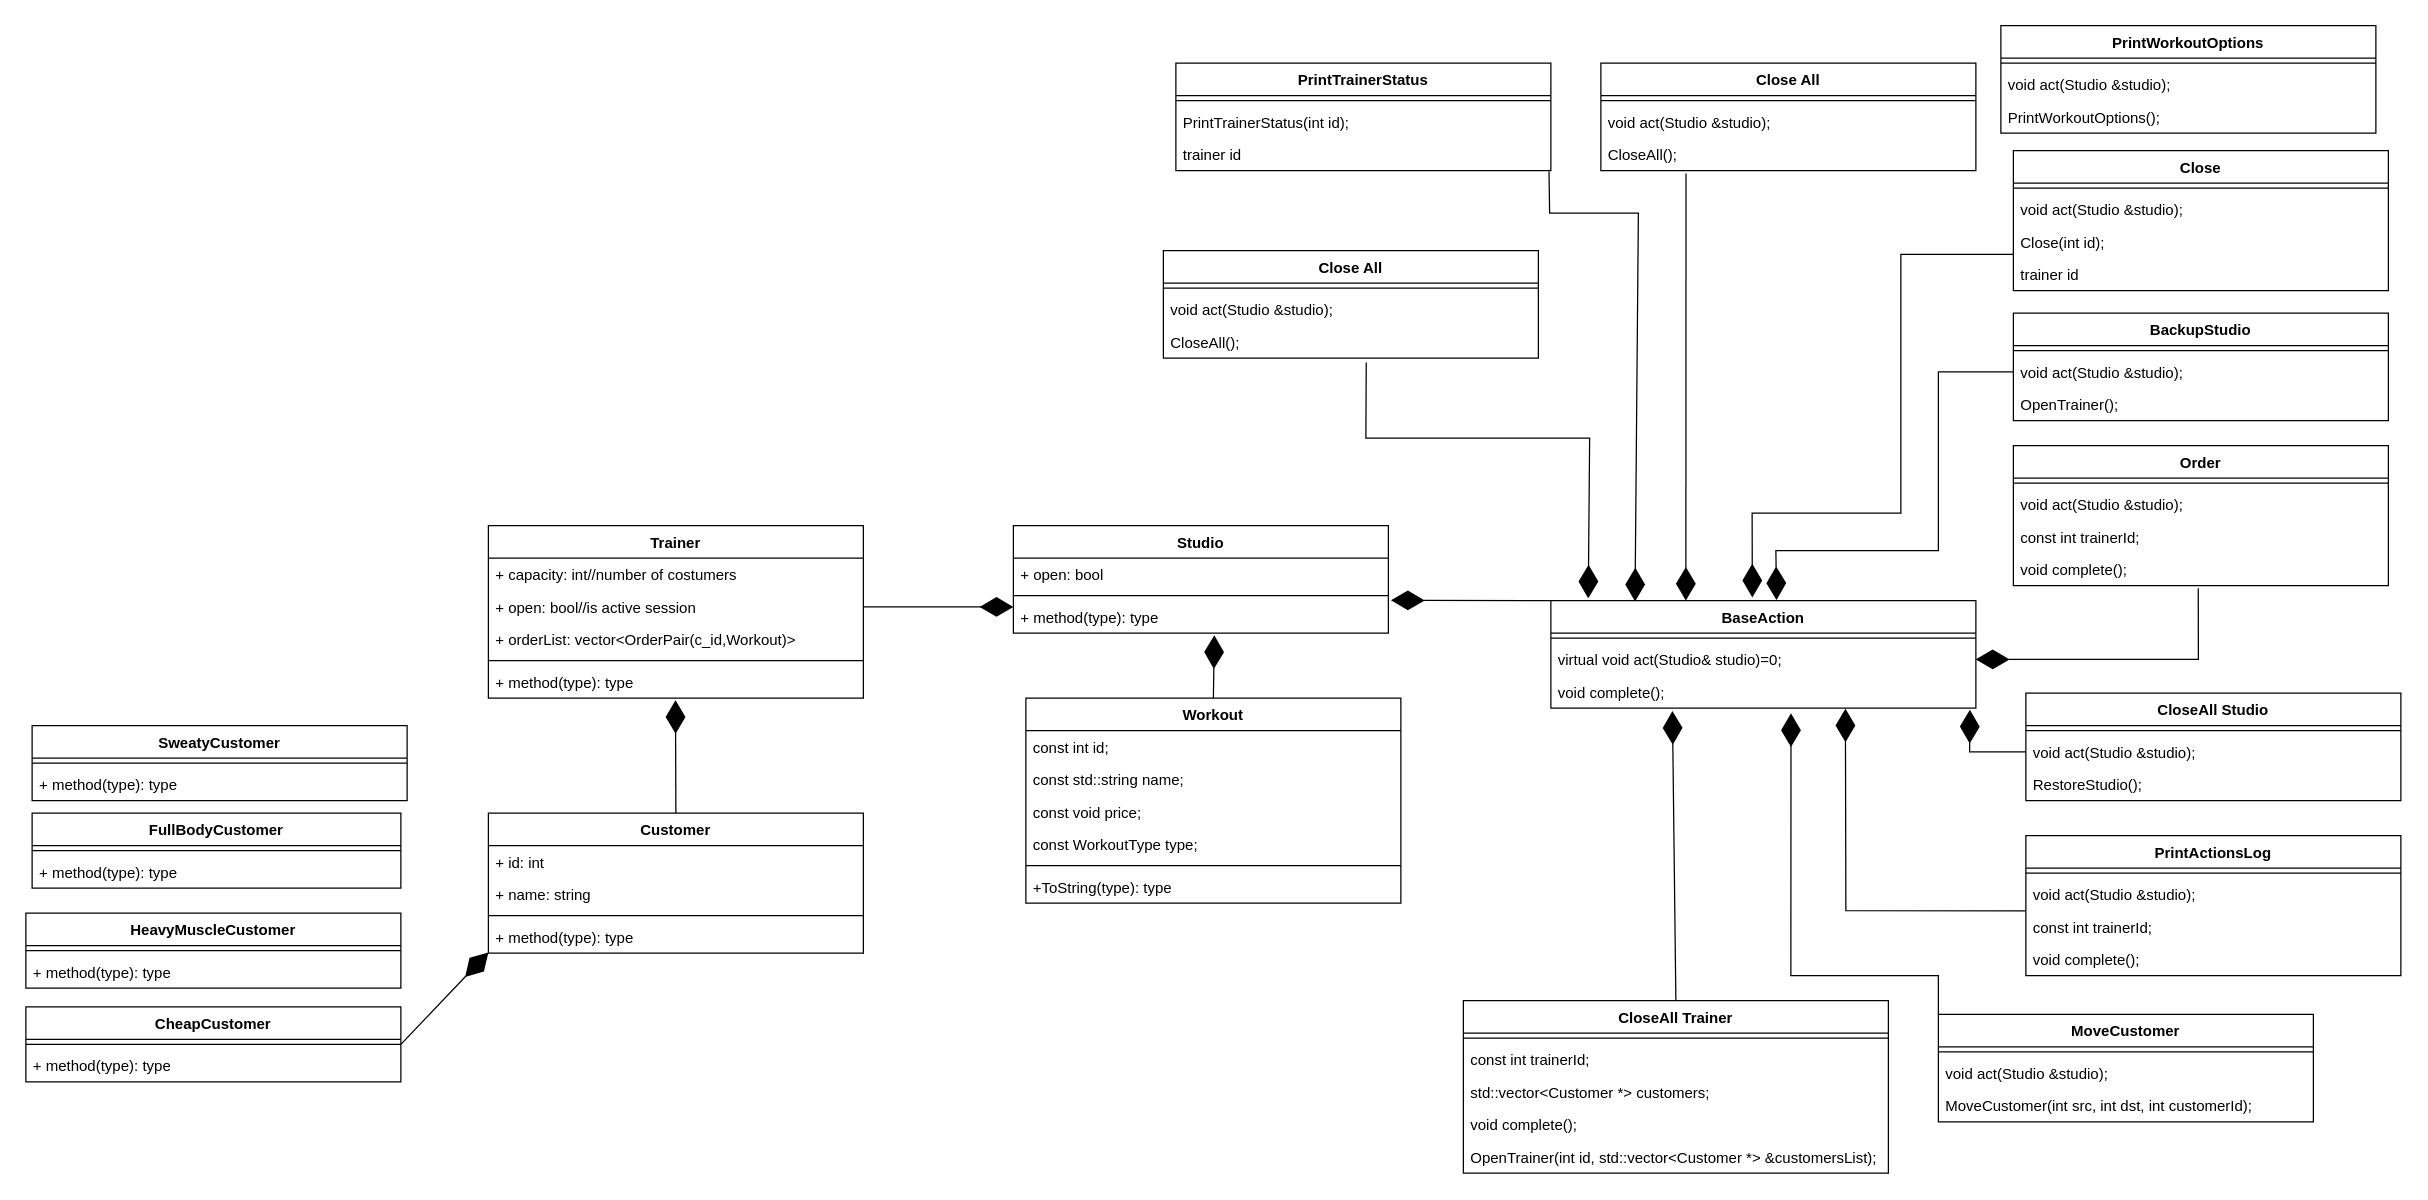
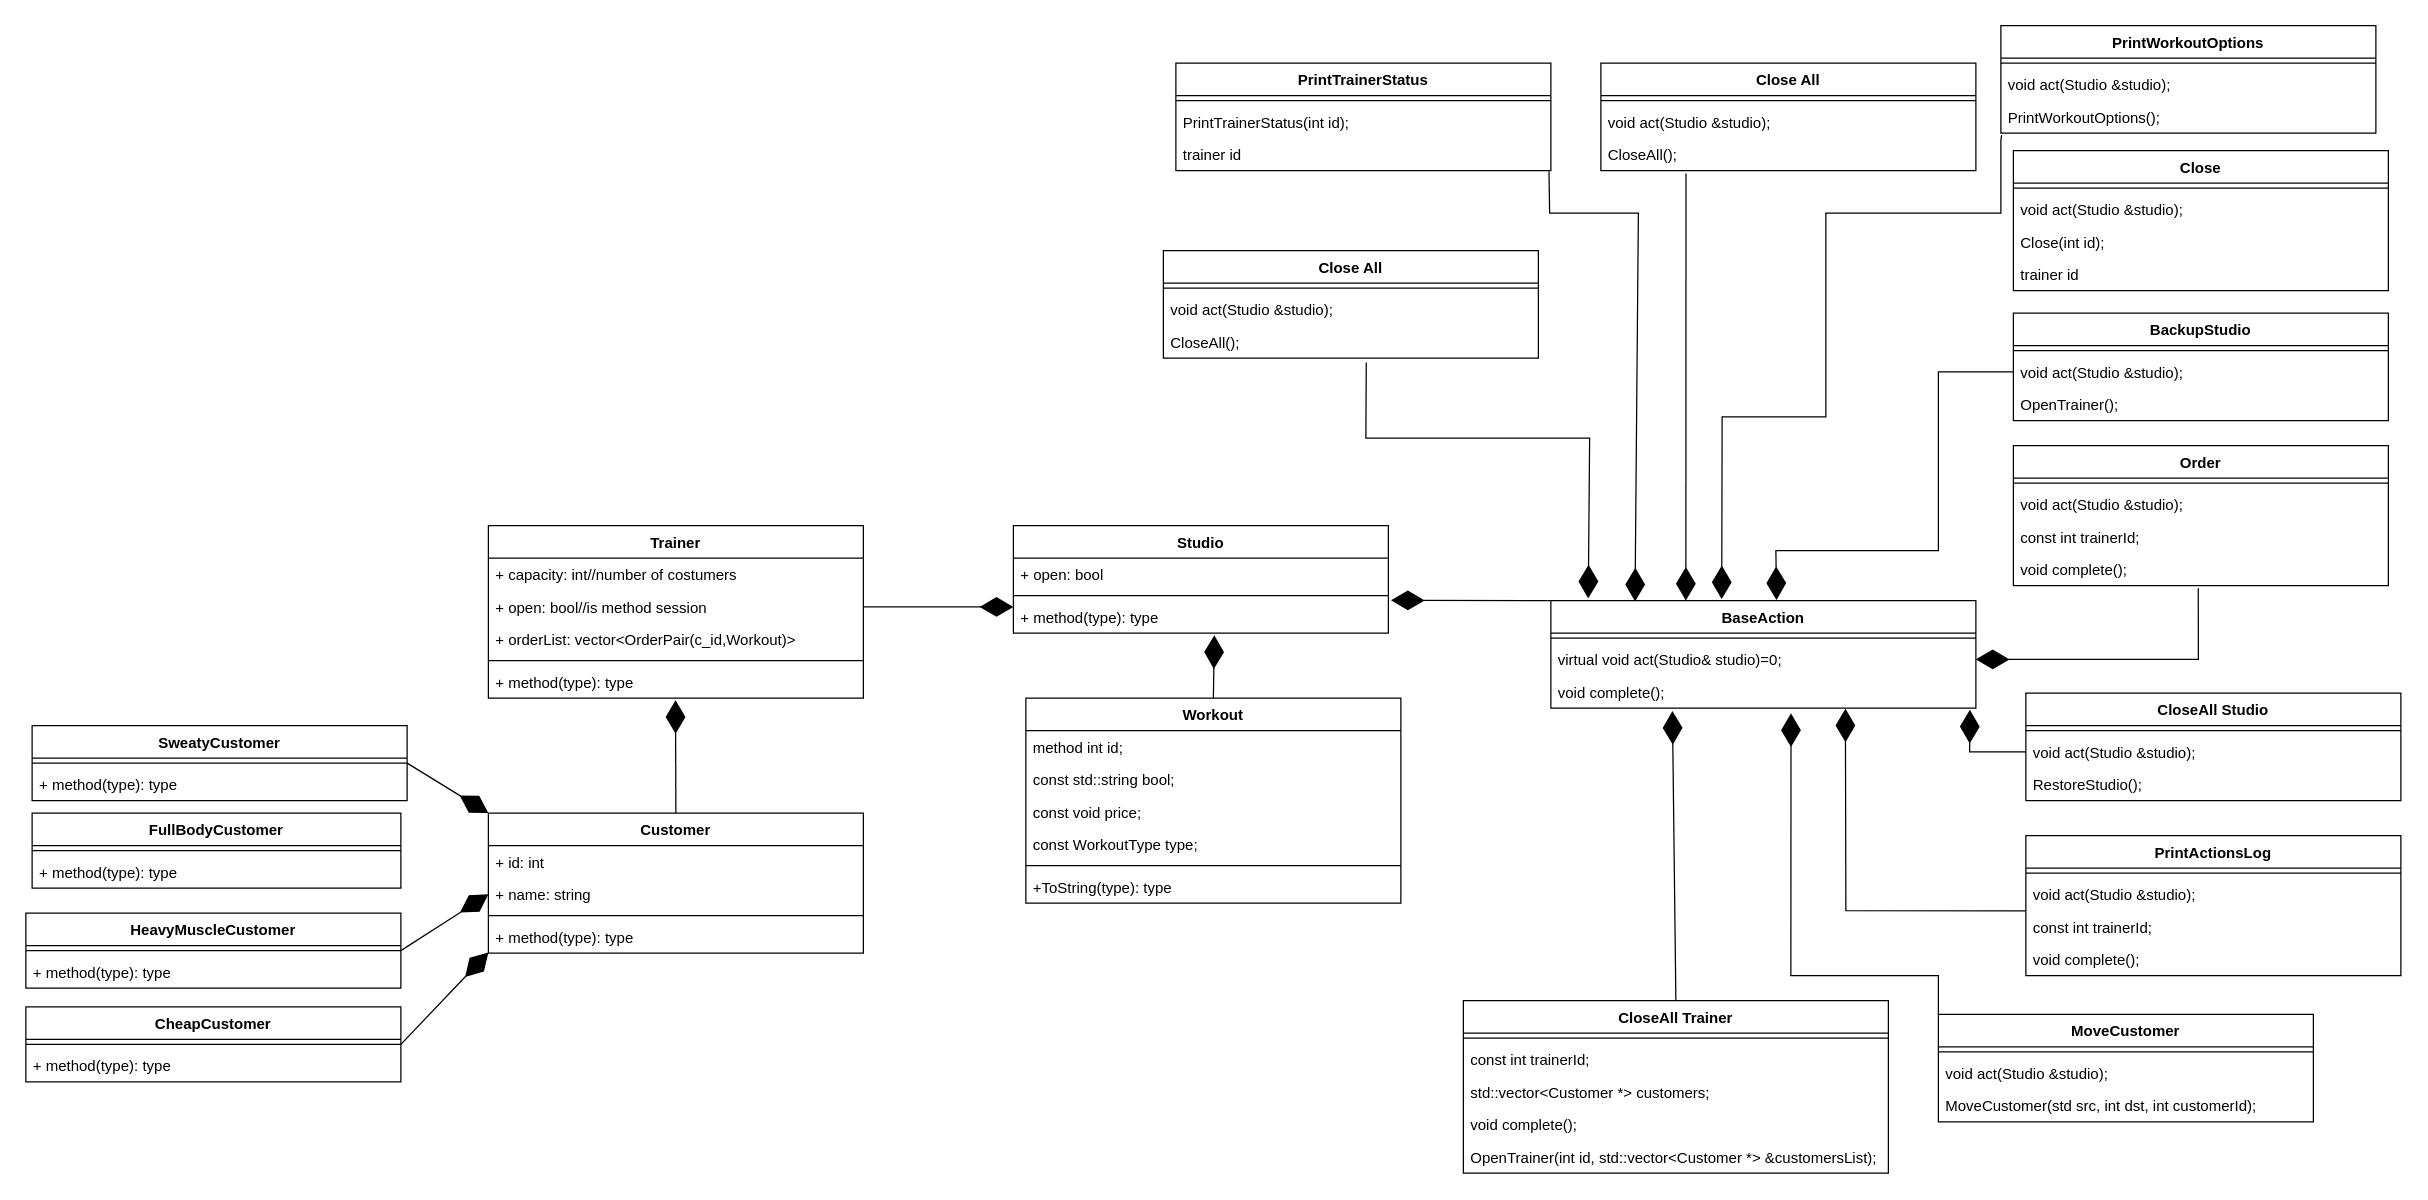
+ <mxCell id="103" value="" style="endArrow=diamondThin;endFill=1;endSize=24;html=1;rounded=0;entryX=0.402;entryY=-0.014;entryDx=0;entryDy=0;exitX=0.002;exitY=1.058;exitDx=0;exitDy=0;exitPerimeter=0;entryPerimeter=0;" edge="1" parent="1" source="76" target="39"><mxGeometry width="160" relative="1" as="geometry"><mxPoint x="1520" y="190" as="sourcePoint" /><mxPoint x="1320" y="373" as="targetPoint" /><Array as="points"><mxPoint x="1600" y="112" /><mxPoint x="1600" y="170" /><mxPoint x="1460" y="170" /><mxPoint x="1460" y="333" /><mxPoint x="1377" y="333" /></Array></mxGeometry></mxCell>
- <mxCell id="102" value="" style="endArrow=diamondThin;endFill=1;endSize=24;html=1;rounded=0;entryX=0.474;entryY=-0.03;entryDx=0;entryDy=0;exitX=0.001;exitY=0.885;exitDx=0;exitDy=0;entryPerimeter=0;exitPerimeter=0;" edge="1" parent="1" source="67" target="39"><mxGeometry width="160" relative="1" as="geometry"><mxPoint x="1620" y="203" as="sourcePoint" /><mxPoint x="1402.66" y="489.828" as="targetPoint" /><Array as="points"><mxPoint x="1520" y="203" /><mxPoint x="1520" y="410" /><mxPoint x="1401" y="410" /></Array></mxGeometry></mxCell>
- <mxCell id="8" value="+ open: bool//is active session" style="text;strokeColor=none;fillColor=none;align=left;verticalAlign=top;spacingLeft=4;spacingRight=4;overflow=hidden;rotatable=0;points=[[0,0.5],[1,0.5]];portConstraint=eastwest;" vertex="1" parent="6"><mxGeometry y="52" width="300" height="26" as="geometry" /></mxCell>
+ <mxCell id="8" value="+ open: bool//is method session" style="text;strokeColor=none;fillColor=none;align=left;verticalAlign=top;spacingLeft=4;spacingRight=4;overflow=hidden;rotatable=0;points=[[0,0.5],[1,0.5]];portConstraint=eastwest;" vertex="1" parent="6"><mxGeometry y="52" width="300" height="26" as="geometry" /></mxCell>
- <mxCell id="20" value="const int id;&#10;" style="text;strokeColor=none;fillColor=none;align=left;verticalAlign=top;spacingLeft=4;spacingRight=4;overflow=hidden;rotatable=0;points=[[0,0.5],[1,0.5]];portConstraint=eastwest;" vertex="1" parent="19"><mxGeometry y="26" width="300" height="26" as="geometry" /></mxCell>
+ <mxCell id="20" value="method int id;&#10;" style="text;strokeColor=none;fillColor=none;align=left;verticalAlign=top;spacingLeft=4;spacingRight=4;overflow=hidden;rotatable=0;points=[[0,0.5],[1,0.5]];portConstraint=eastwest;" vertex="1" parent="19"><mxGeometry y="26" width="300" height="26" as="geometry" /></mxCell>
+ <mxCell id="29" value="" style="endArrow=diamondThin;endFill=1;endSize=24;html=1;rounded=0;exitX=1;exitY=0.5;exitDx=0;exitDy=0;entryX=0;entryY=0;entryDx=0;entryDy=0;" edge="1" parent="1" source="26" target="13"><mxGeometry width="160" relative="1" as="geometry"><mxPoint x="550" y="864.39" as="sourcePoint" /><mxPoint x="549.7" y="774.002" as="targetPoint" /></mxGeometry></mxCell>
- <mxCell id="21" value="const std::string name;&#10;" style="text;strokeColor=none;fillColor=none;align=left;verticalAlign=top;spacingLeft=4;spacingRight=4;overflow=hidden;rotatable=0;points=[[0,0.5],[1,0.5]];portConstraint=eastwest;" vertex="1" parent="19"><mxGeometry y="52" width="300" height="26" as="geometry" /></mxCell>
+ <mxCell id="21" value="const std::string bool;&#10;" style="text;strokeColor=none;fillColor=none;align=left;verticalAlign=top;spacingLeft=4;spacingRight=4;overflow=hidden;rotatable=0;points=[[0,0.5],[1,0.5]];portConstraint=eastwest;" vertex="1" parent="19"><mxGeometry y="52" width="300" height="26" as="geometry" /></mxCell>
+ <mxCell id="94" value="" style="endArrow=diamondThin;endFill=1;endSize=24;html=1;rounded=0;exitX=1;exitY=0.5;exitDx=0;exitDy=0;entryX=0;entryY=0.5;entryDx=0;entryDy=0;" edge="1" parent="1" source="33" target="15"><mxGeometry width="160" relative="1" as="geometry"><mxPoint x="320" y="726.6" as="sourcePoint" /><mxPoint x="382.9" y="731.4" as="targetPoint" /></mxGeometry></mxCell>
- <mxCell id="58" value="MoveCustomer(int src, int dst, int customerId);" style="text;strokeColor=none;fillColor=none;align=left;verticalAlign=top;spacingLeft=4;spacingRight=4;overflow=hidden;rotatable=0;points=[[0,0.5],[1,0.5]];portConstraint=eastwest;" vertex="1" parent="55"><mxGeometry y="60" width="300" height="26" as="geometry" /></mxCell>
+ <mxCell id="58" value="MoveCustomer(std src, int dst, int customerId);" style="text;strokeColor=none;fillColor=none;align=left;verticalAlign=top;spacingLeft=4;spacingRight=4;overflow=hidden;rotatable=0;points=[[0,0.5],[1,0.5]];portConstraint=eastwest;" vertex="1" parent="55"><mxGeometry y="60" width="300" height="26" as="geometry" /></mxCell>
